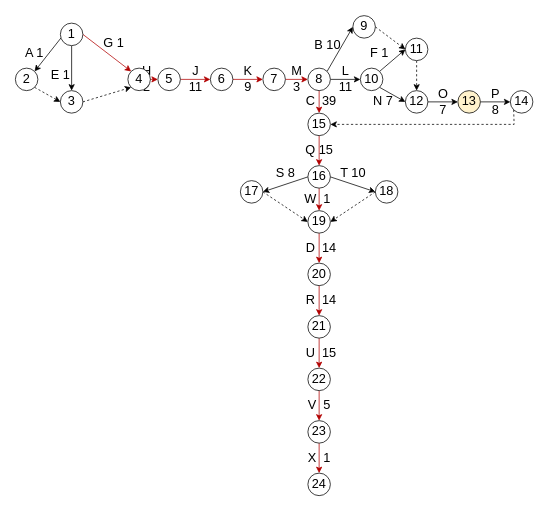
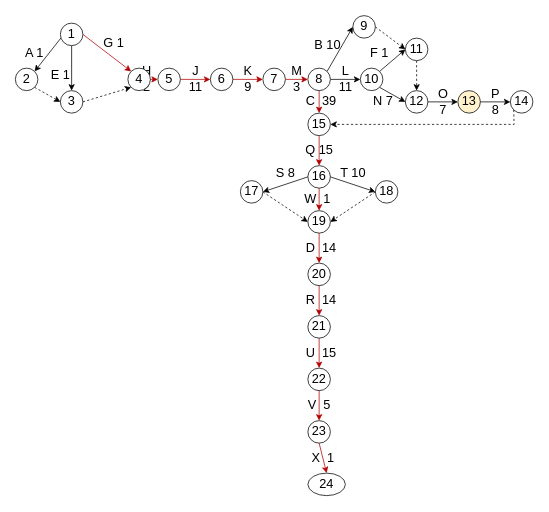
- <mxCell id="56" value="24" style="ellipse;whiteSpace=wrap;html=1;aspect=fixed;fontSize=17;labelBackgroundColor=none;" vertex="1" parent="1"><mxGeometry x="410" y="630" width="30" height="30" as="geometry" /></mxCell>
+ <mxCell id="56" value="24" style="ellipse;whiteSpace=wrap;html=1;aspect=fixed;fontSize=17;labelBackgroundColor=none;" vertex="1" parent="1"><mxGeometry x="410" y="630" width="50" height="30" as="geometry" /></mxCell>
